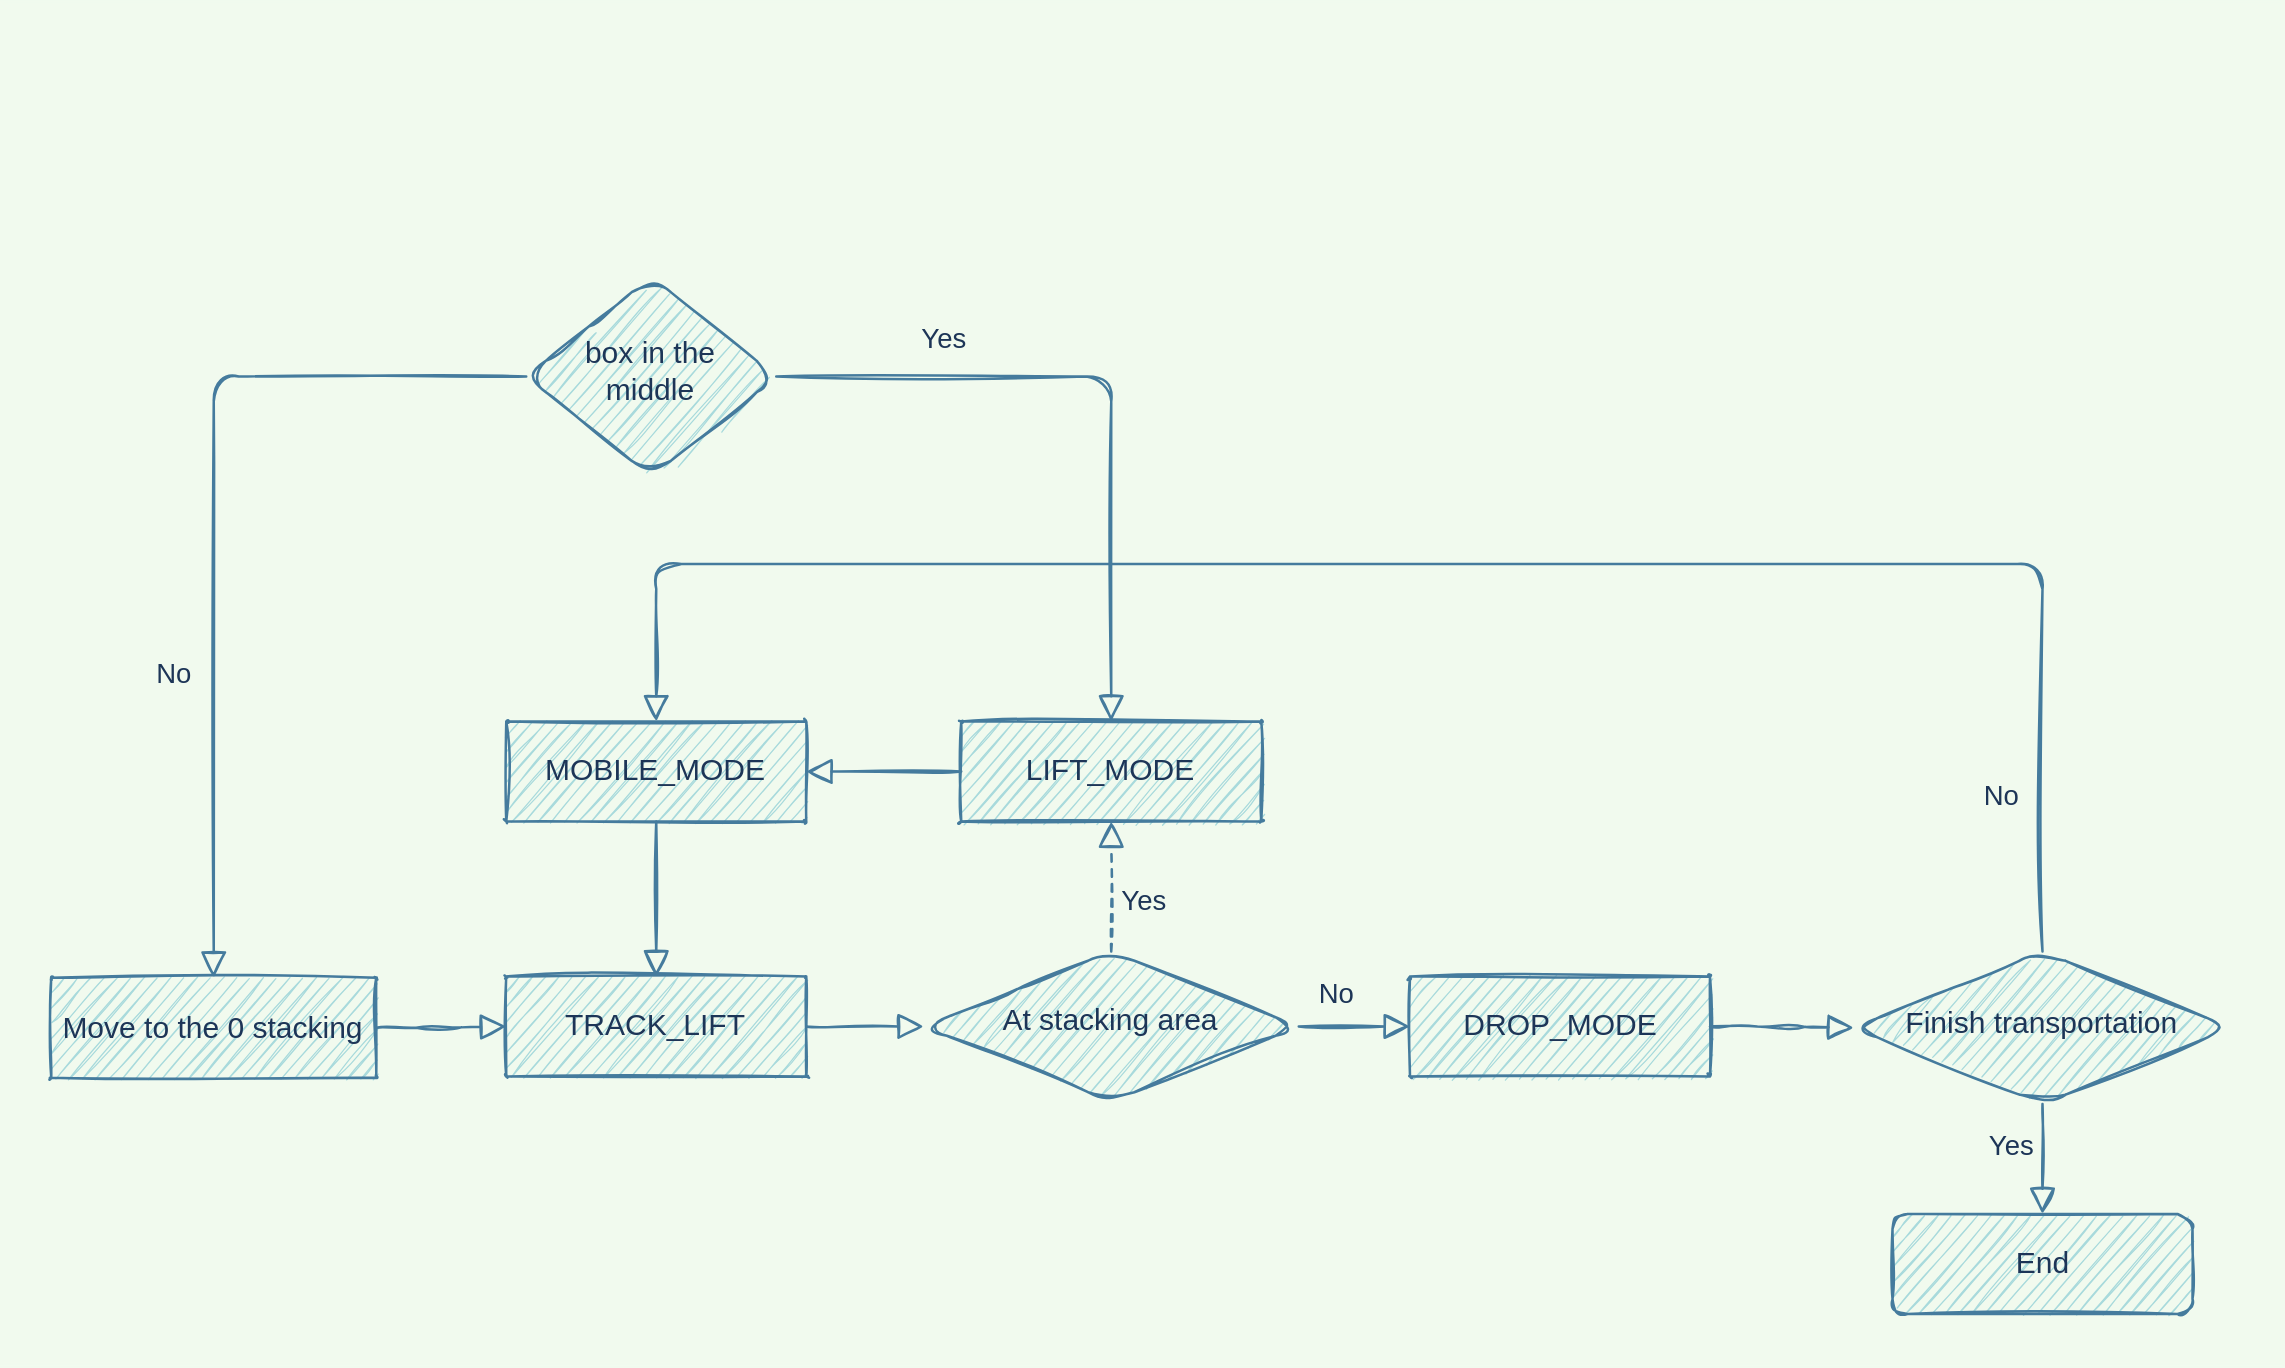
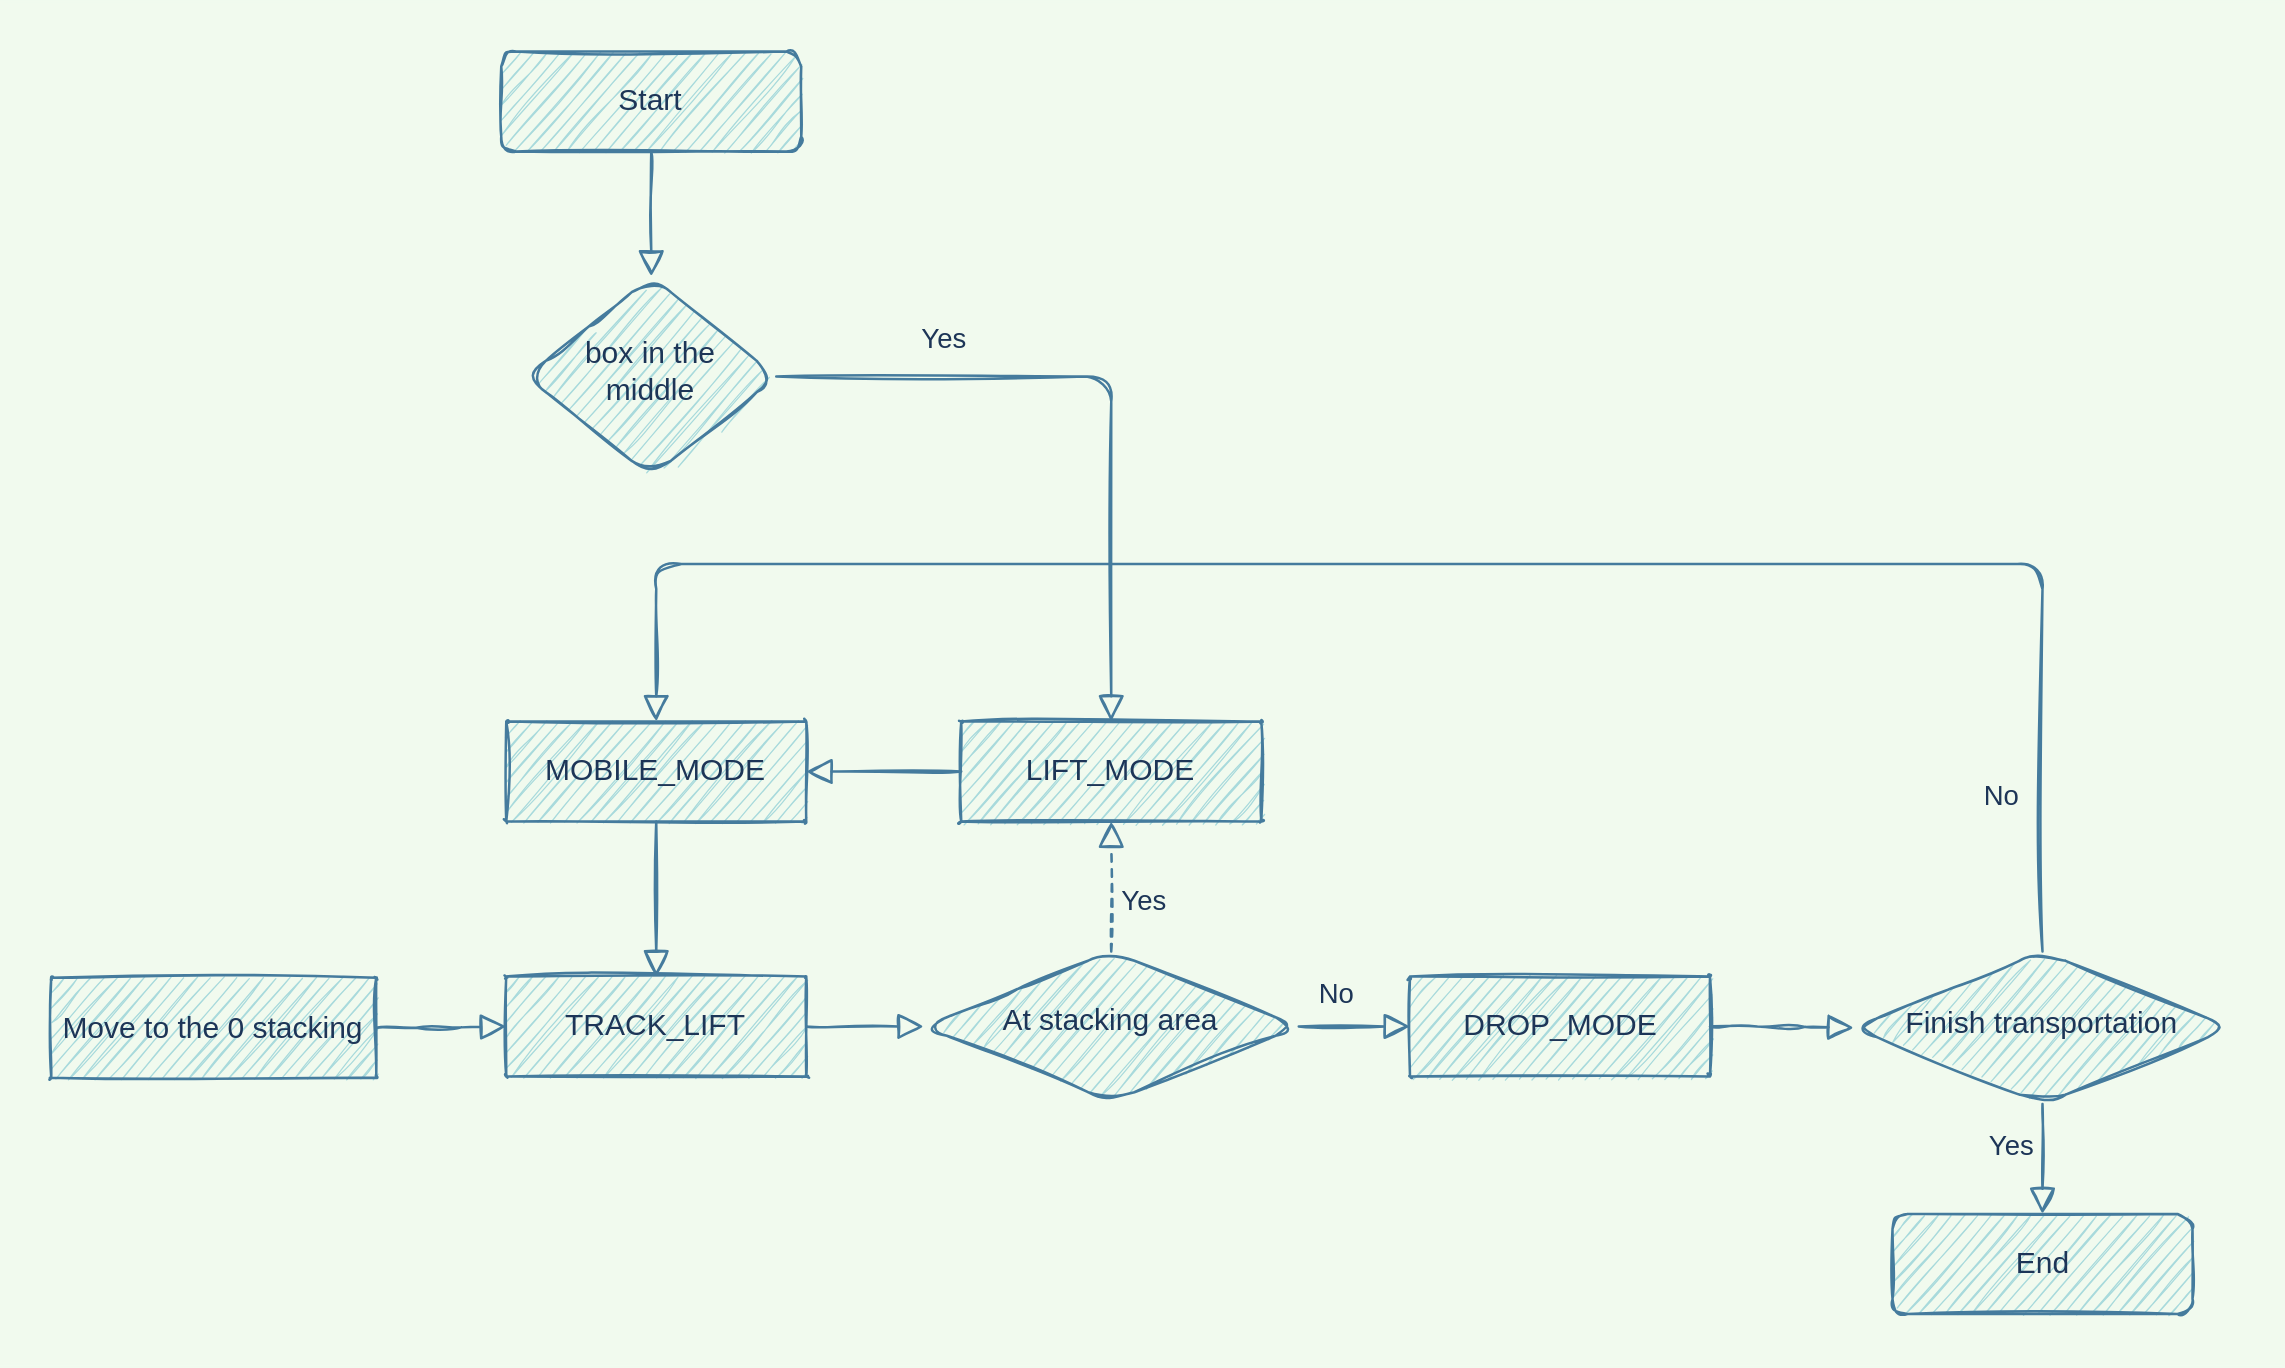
+ <mxCell id="3" value="Start" style="rounded=1;whiteSpace=wrap;html=1;fontSize=12;glass=0;strokeWidth=1;shadow=0;fillColor=#A8DADC;strokeColor=#457B9D;fontColor=#1D3557;sketch=1;" parent="1" vertex="1"><mxGeometry x="200" y="20" width="120" height="40" as="geometry" /></mxCell>
+ <mxCell id="2" value="" style="rounded=1;html=1;jettySize=auto;orthogonalLoop=1;fontSize=11;endArrow=block;endFill=0;endSize=8;strokeWidth=1;shadow=0;labelBackgroundColor=none;edgeStyle=orthogonalEdgeStyle;strokeColor=#457B9D;fontColor=#1D3557;sketch=1;" parent="1" source="3" target="6" edge="1"><mxGeometry relative="1" as="geometry" /></mxCell>
- <mxCell id="5" value="No" style="edgeStyle=orthogonalEdgeStyle;rounded=1;html=1;jettySize=auto;orthogonalLoop=1;fontSize=11;endArrow=block;endFill=0;endSize=8;strokeWidth=1;shadow=0;labelBackgroundColor=none;strokeColor=#457B9D;fontColor=#1D3557;sketch=1;" parent="1" source="6" target="7" edge="1"><mxGeometry x="0.333" y="-16" relative="1" as="geometry"><mxPoint as="offset" /></mxGeometry></mxCell>
